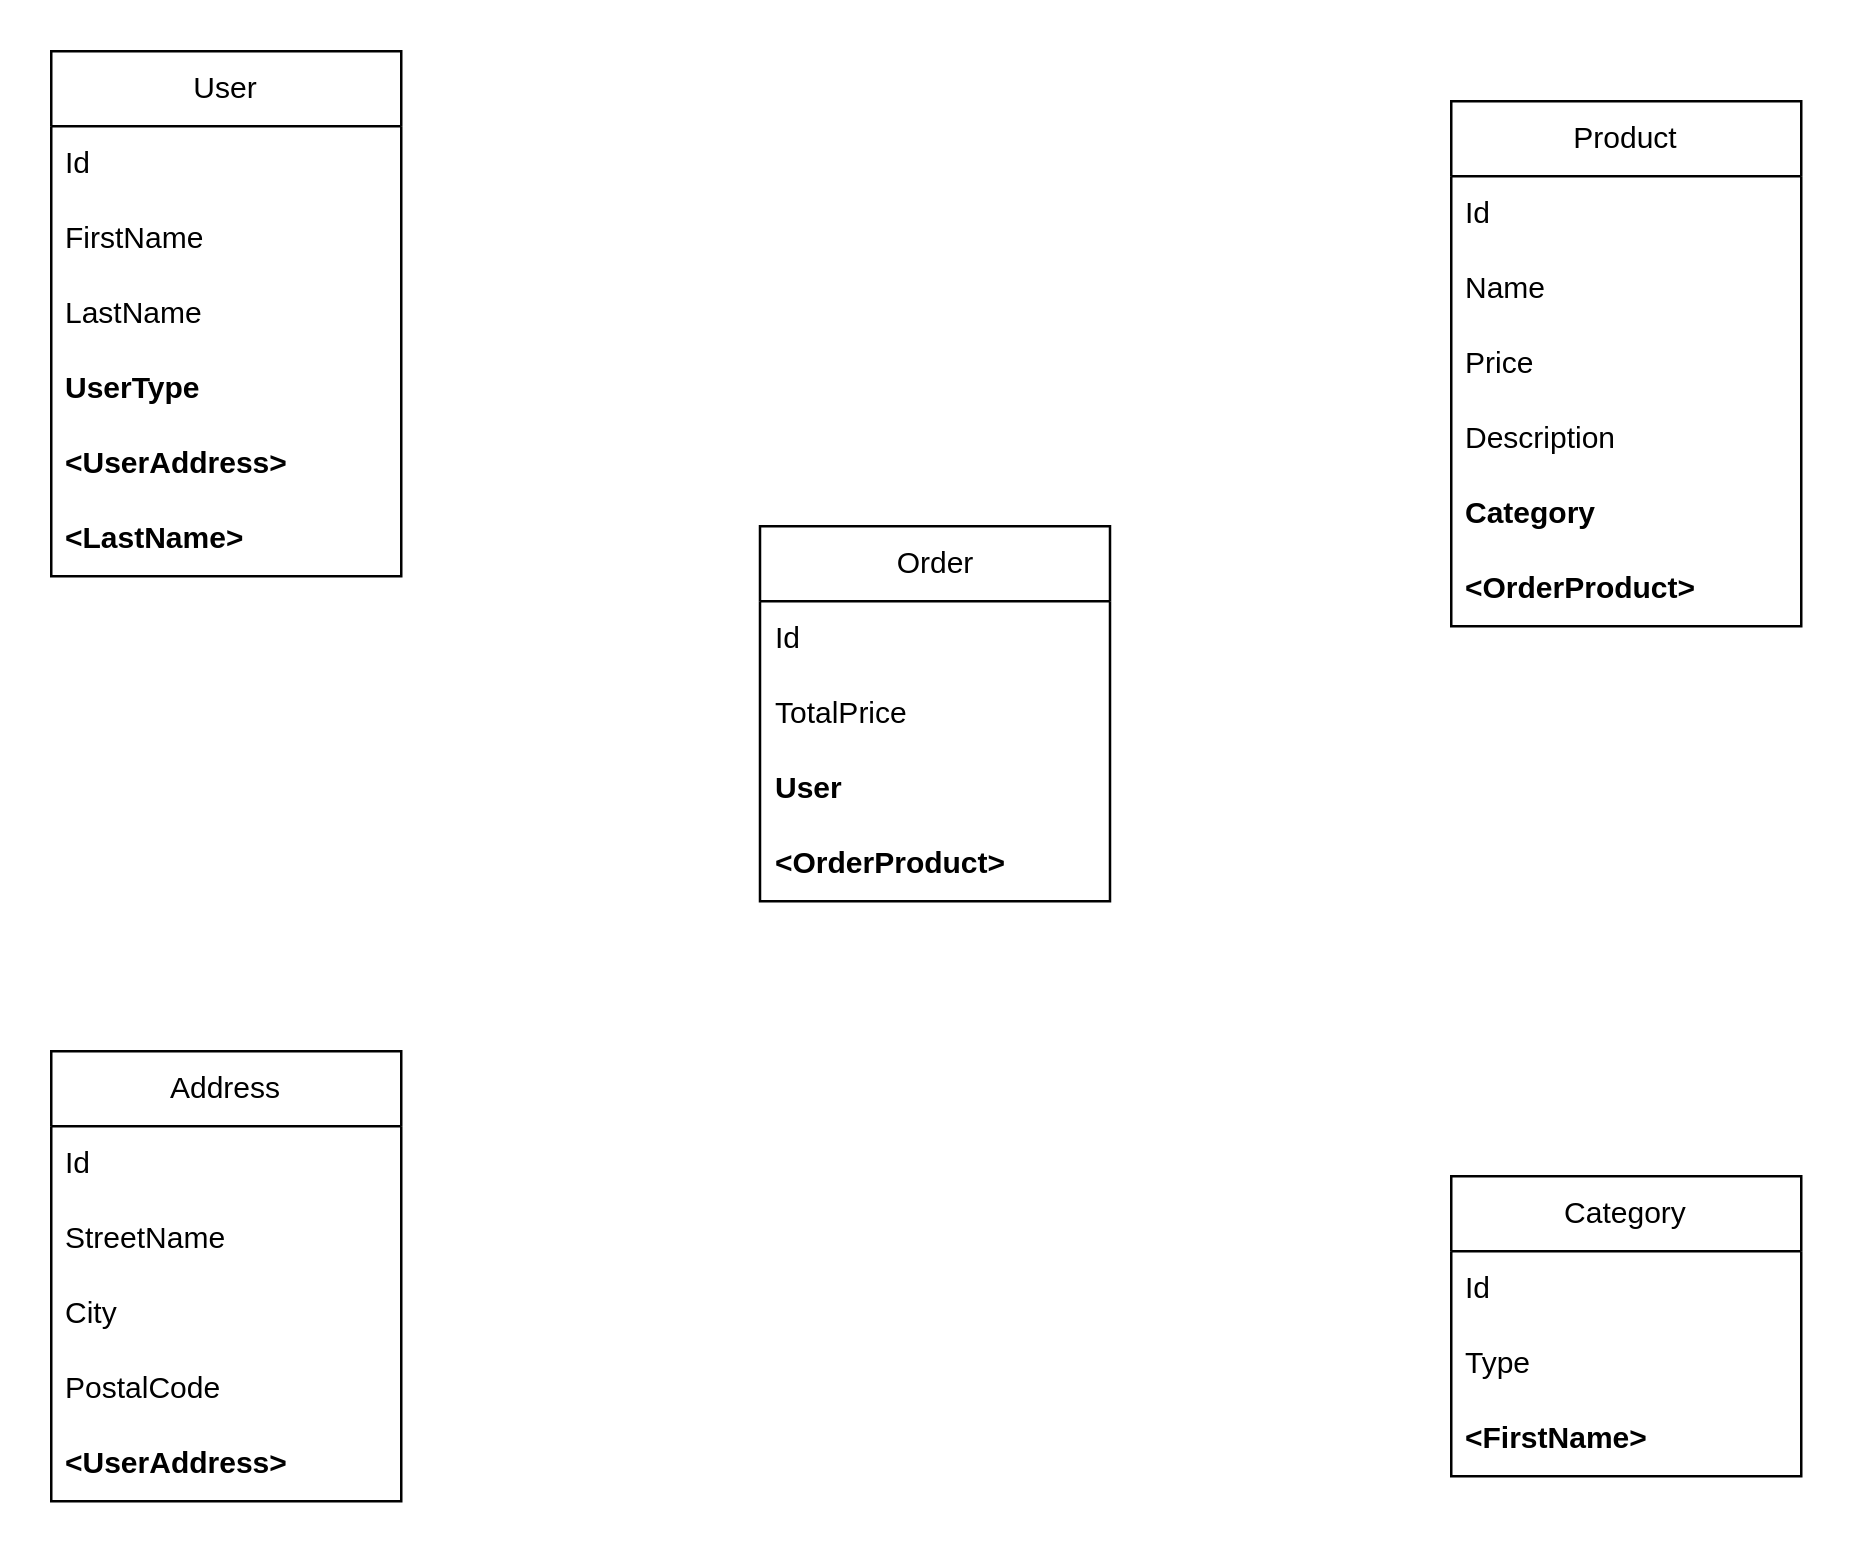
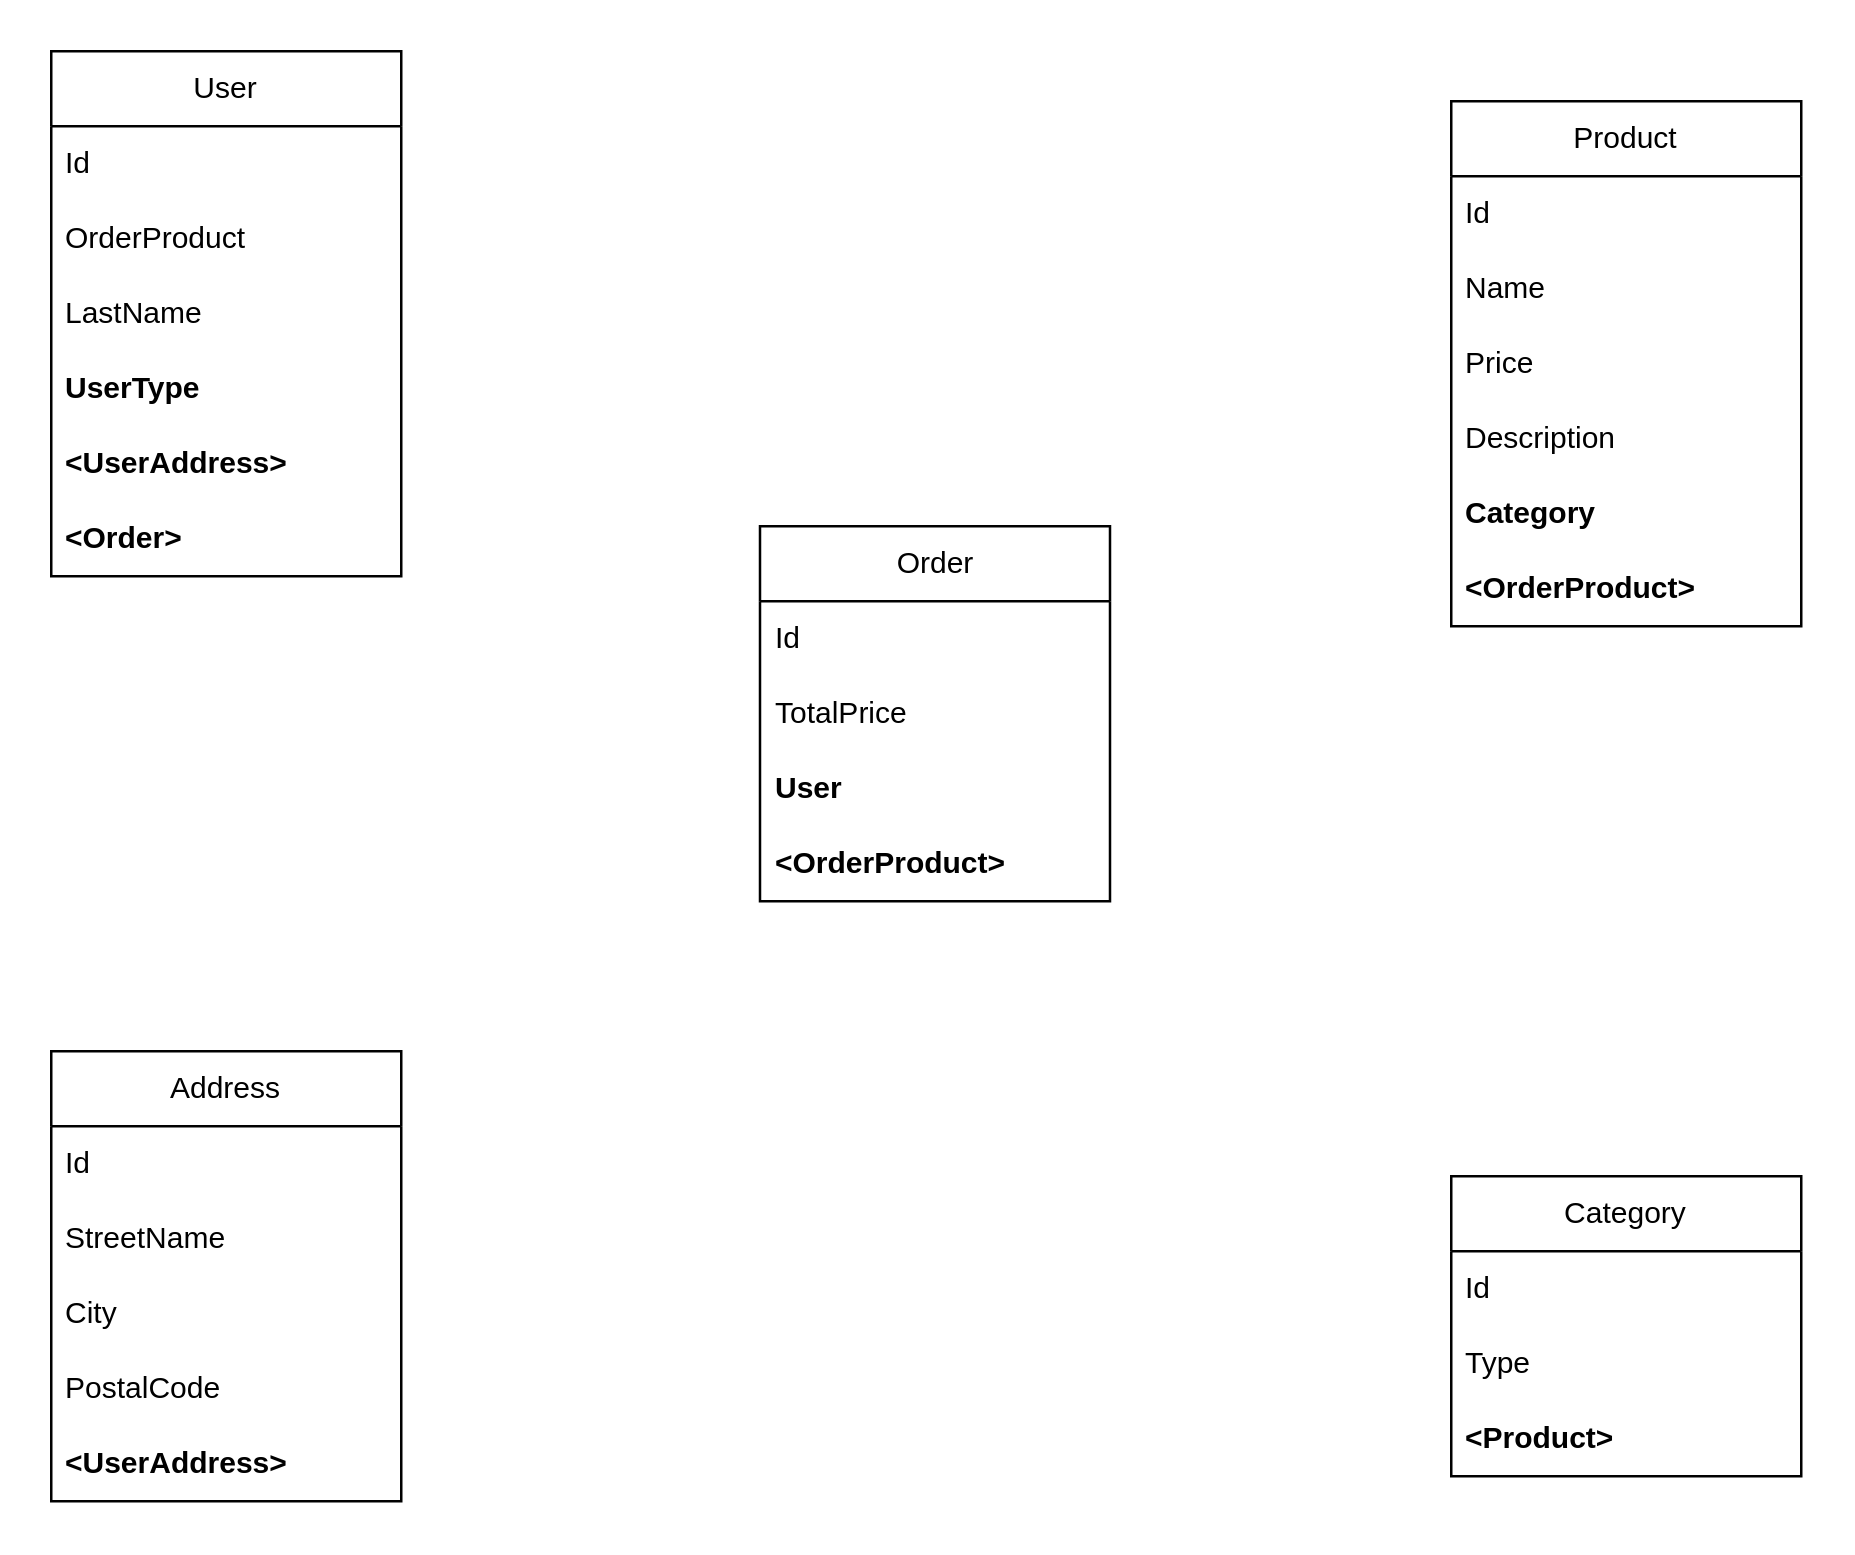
- <mxCell id="4" value="FirstName" style="text;strokeColor=none;fillColor=none;align=left;verticalAlign=middle;spacingLeft=4;spacingRight=4;overflow=hidden;points=[[0,0.5],[1,0.5]];portConstraint=eastwest;rotatable=0;whiteSpace=wrap;html=1;" vertex="1" parent="2"><mxGeometry y="60" width="140" height="30" as="geometry" /></mxCell>
+ <mxCell id="4" value="OrderProduct" style="text;strokeColor=none;fillColor=none;align=left;verticalAlign=middle;spacingLeft=4;spacingRight=4;overflow=hidden;points=[[0,0.5],[1,0.5]];portConstraint=eastwest;rotatable=0;whiteSpace=wrap;html=1;" vertex="1" parent="2"><mxGeometry y="60" width="140" height="30" as="geometry" /></mxCell>
- <mxCell id="8" value="&lt;b&gt;&amp;lt;LastName&amp;gt;&lt;/b&gt;" style="text;strokeColor=none;fillColor=none;align=left;verticalAlign=middle;spacingLeft=4;spacingRight=4;overflow=hidden;points=[[0,0.5],[1,0.5]];portConstraint=eastwest;rotatable=0;whiteSpace=wrap;html=1;" vertex="1" parent="2"><mxGeometry y="180" width="140" height="30" as="geometry" /></mxCell>
+ <mxCell id="8" value="&lt;b&gt;&amp;lt;Order&amp;gt;&lt;/b&gt;" style="text;strokeColor=none;fillColor=none;align=left;verticalAlign=middle;spacingLeft=4;spacingRight=4;overflow=hidden;points=[[0,0.5],[1,0.5]];portConstraint=eastwest;rotatable=0;whiteSpace=wrap;html=1;" vertex="1" parent="2"><mxGeometry y="180" width="140" height="30" as="geometry" /></mxCell>
- <mxCell id="25" value="&lt;b&gt;&amp;lt;FirstName&amp;gt;&lt;/b&gt;" style="text;strokeColor=none;fillColor=none;align=left;verticalAlign=middle;spacingLeft=4;spacingRight=4;overflow=hidden;points=[[0,0.5],[1,0.5]];portConstraint=eastwest;rotatable=0;whiteSpace=wrap;html=1;" vertex="1" parent="22"><mxGeometry y="90" width="140" height="30" as="geometry" /></mxCell>
+ <mxCell id="25" value="&lt;b&gt;&amp;lt;Product&amp;gt;&lt;/b&gt;" style="text;strokeColor=none;fillColor=none;align=left;verticalAlign=middle;spacingLeft=4;spacingRight=4;overflow=hidden;points=[[0,0.5],[1,0.5]];portConstraint=eastwest;rotatable=0;whiteSpace=wrap;html=1;" vertex="1" parent="22"><mxGeometry y="90" width="140" height="30" as="geometry" /></mxCell>
